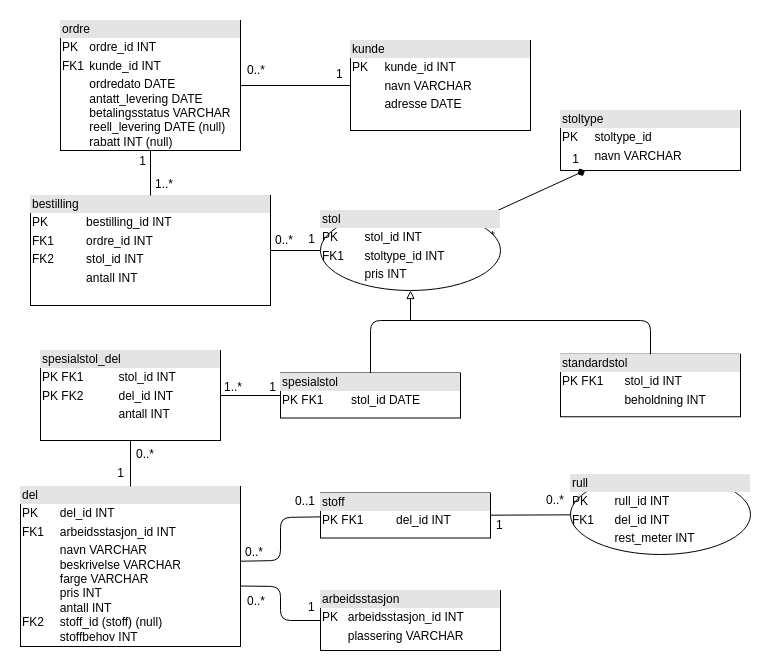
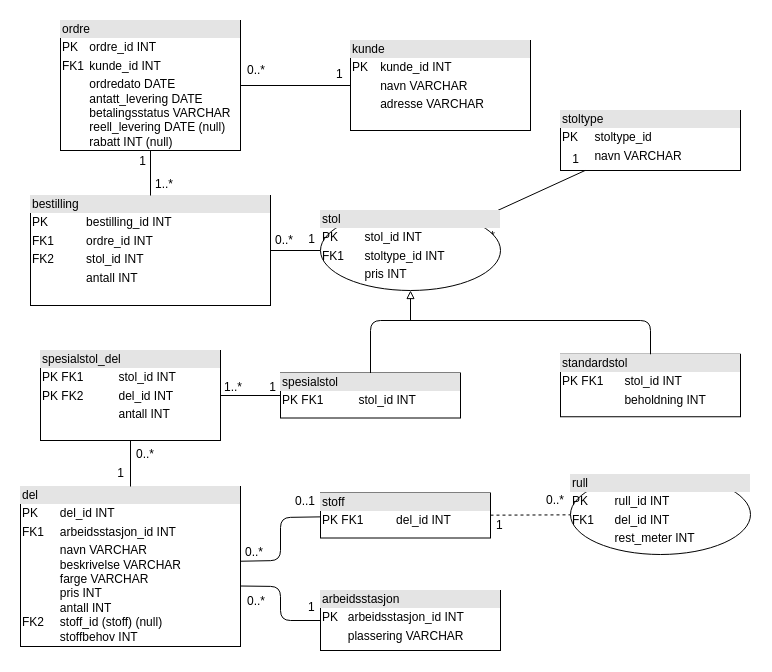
- <mxCell id="2" value="&lt;div style=&quot;box-sizing: border-box ; width: 100% ; background: #e4e4e4 ; padding: 2px&quot;&gt;kunde&lt;/div&gt;&lt;table style=&quot;width: 100% ; font-size: 1em&quot; cellpadding=&quot;2&quot; cellspacing=&quot;0&quot;&gt;&lt;tbody&gt;&lt;tr&gt;&lt;td&gt;PK&lt;/td&gt;&lt;td&gt;kunde_id INT&lt;/td&gt;&lt;/tr&gt;&lt;tr&gt;&lt;td&gt;&lt;br&gt;&lt;/td&gt;&lt;td&gt;navn VARCHAR&lt;/td&gt;&lt;/tr&gt;&lt;tr&gt;&lt;td&gt;&lt;/td&gt;&lt;td&gt;adresse DATE&lt;/td&gt;&lt;/tr&gt;&lt;/tbody&gt;&lt;/table&gt;" style="verticalAlign=top;align=left;overflow=fill;html=1;" parent="1" vertex="1"><mxGeometry x="350" y="40" width="180" height="90" as="geometry" /></mxCell>
+ <mxCell id="2" value="&lt;div style=&quot;box-sizing: border-box ; width: 100% ; background: #e4e4e4 ; padding: 2px&quot;&gt;kunde&lt;/div&gt;&lt;table style=&quot;width: 100% ; font-size: 1em&quot; cellpadding=&quot;2&quot; cellspacing=&quot;0&quot;&gt;&lt;tbody&gt;&lt;tr&gt;&lt;td&gt;PK&lt;/td&gt;&lt;td&gt;kunde_id INT&lt;/td&gt;&lt;/tr&gt;&lt;tr&gt;&lt;td&gt;&lt;br&gt;&lt;/td&gt;&lt;td&gt;navn VARCHAR&lt;/td&gt;&lt;/tr&gt;&lt;tr&gt;&lt;td&gt;&lt;/td&gt;&lt;td&gt;adresse VARCHAR&lt;/td&gt;&lt;/tr&gt;&lt;/tbody&gt;&lt;/table&gt;" style="verticalAlign=top;align=left;overflow=fill;html=1;" parent="1" vertex="1"><mxGeometry x="350" y="40" width="180" height="90" as="geometry" /></mxCell>
- <mxCell id="31" value="" style="endArrow=diamond;html=1;rounded=0;" parent="1" source="40" target="21" edge="1"><mxGeometry relative="1" as="geometry"><mxPoint x="460" y="300" as="sourcePoint" /><mxPoint x="220" y="300" as="targetPoint" /></mxGeometry></mxCell>
+ <mxCell id="31" value="" style="endArrow=none;html=1;rounded=0;" parent="1" source="40" target="21" edge="1"><mxGeometry relative="1" as="geometry"><mxPoint x="460" y="300" as="sourcePoint" /><mxPoint x="220" y="300" as="targetPoint" /></mxGeometry></mxCell>
- <mxCell id="29" value="&lt;div style=&quot;box-sizing: border-box ; width: 100% ; background: #e4e4e4 ; padding: 2px&quot;&gt;spesialstol&lt;/div&gt;&lt;table style=&quot;width: 100% ; font-size: 1em&quot; cellpadding=&quot;2&quot; cellspacing=&quot;0&quot;&gt;&lt;tbody&gt;&lt;tr&gt;&lt;td&gt;PK FK1&lt;/td&gt;&lt;td&gt;stol_id DATE&lt;/td&gt;&lt;/tr&gt;&lt;tr&gt;&lt;td&gt;&lt;/td&gt;&lt;td&gt;&lt;br&gt;&lt;/td&gt;&lt;/tr&gt;&lt;/tbody&gt;&lt;/table&gt;" style="verticalAlign=top;align=left;overflow=fill;html=1;" parent="1" vertex="1"><mxGeometry x="280" y="372.5" width="180" height="45" as="geometry" /></mxCell>
+ <mxCell id="29" value="&lt;div style=&quot;box-sizing: border-box ; width: 100% ; background: #e4e4e4 ; padding: 2px&quot;&gt;spesialstol&lt;/div&gt;&lt;table style=&quot;width: 100% ; font-size: 1em&quot; cellpadding=&quot;2&quot; cellspacing=&quot;0&quot;&gt;&lt;tbody&gt;&lt;tr&gt;&lt;td&gt;PK FK1&lt;/td&gt;&lt;td&gt;stol_id INT&lt;/td&gt;&lt;/tr&gt;&lt;tr&gt;&lt;td&gt;&lt;/td&gt;&lt;td&gt;&lt;br&gt;&lt;/td&gt;&lt;/tr&gt;&lt;/tbody&gt;&lt;/table&gt;" style="verticalAlign=top;align=left;overflow=fill;html=1;" parent="1" vertex="1"><mxGeometry x="280" y="372.5" width="180" height="45" as="geometry" /></mxCell>
- <mxCell id="23" value="" style="endArrow=none;html=1;rounded=0;" parent="1" source="20" target="22" edge="1"><mxGeometry relative="1" as="geometry"><mxPoint x="550" y="690" as="sourcePoint" /><mxPoint x="710" y="690" as="targetPoint" /></mxGeometry></mxCell>
+ <mxCell id="23" value="" style="endArrow=none;html=1;rounded=0;dashed=1;" parent="1" source="20" target="22" edge="1"><mxGeometry relative="1" as="geometry"><mxPoint x="550" y="690" as="sourcePoint" /><mxPoint x="710" y="690" as="targetPoint" /></mxGeometry></mxCell>
